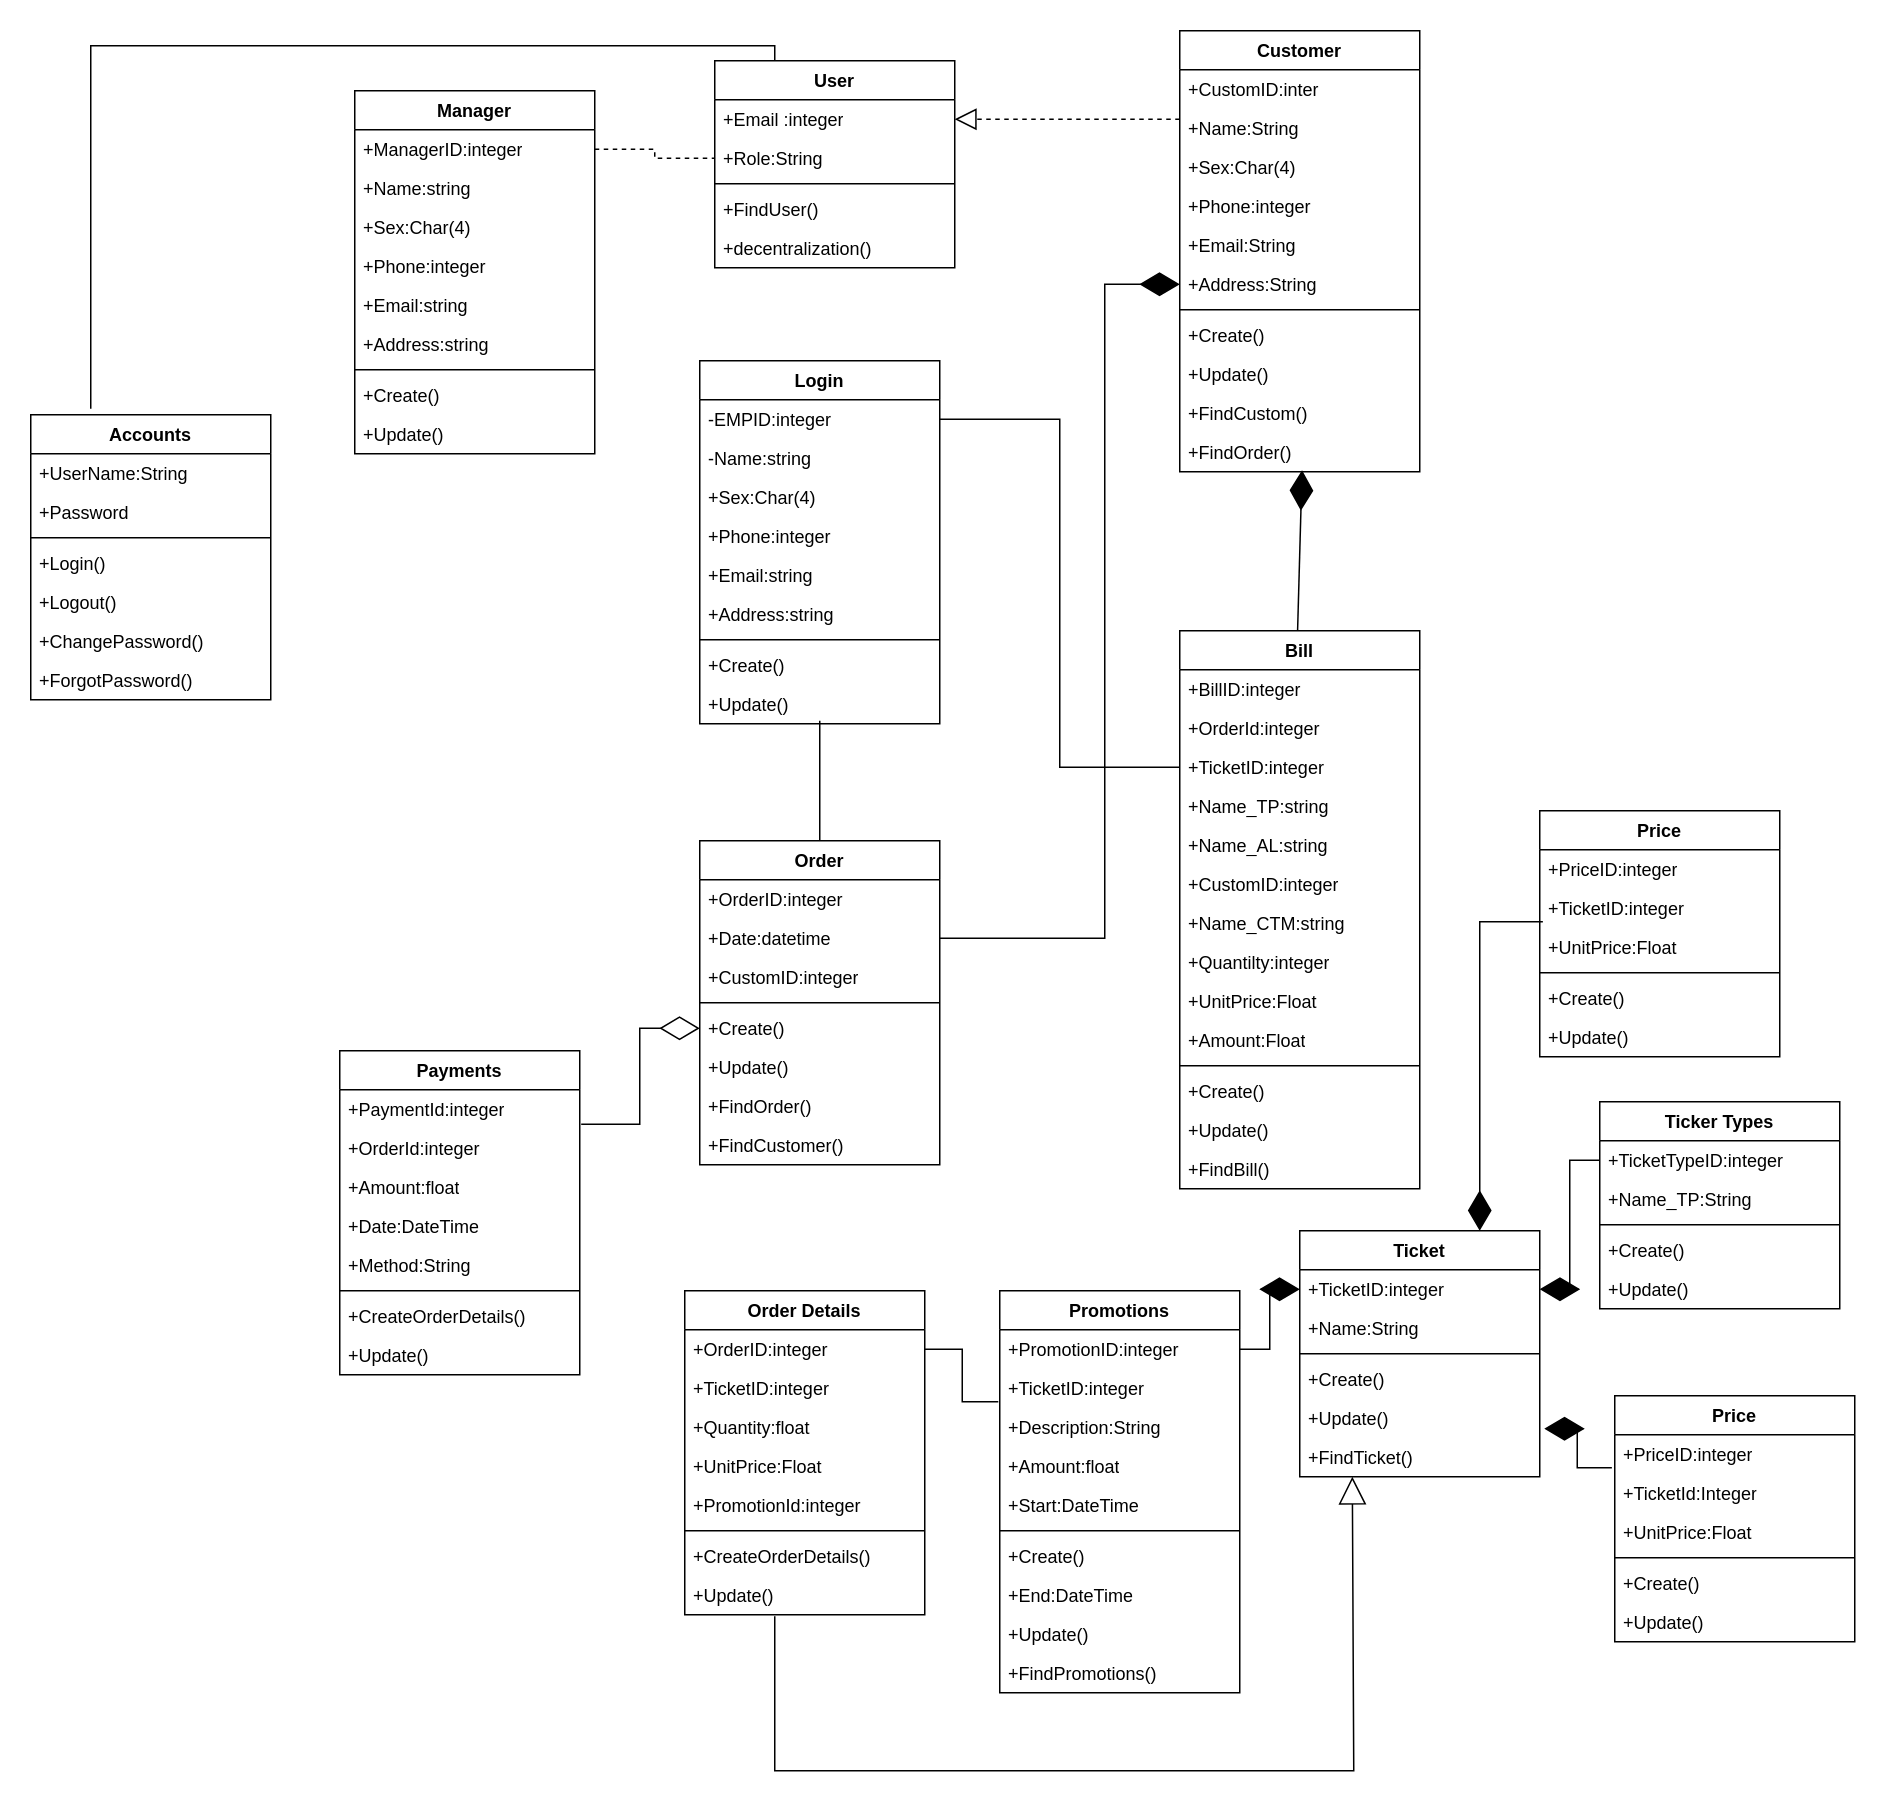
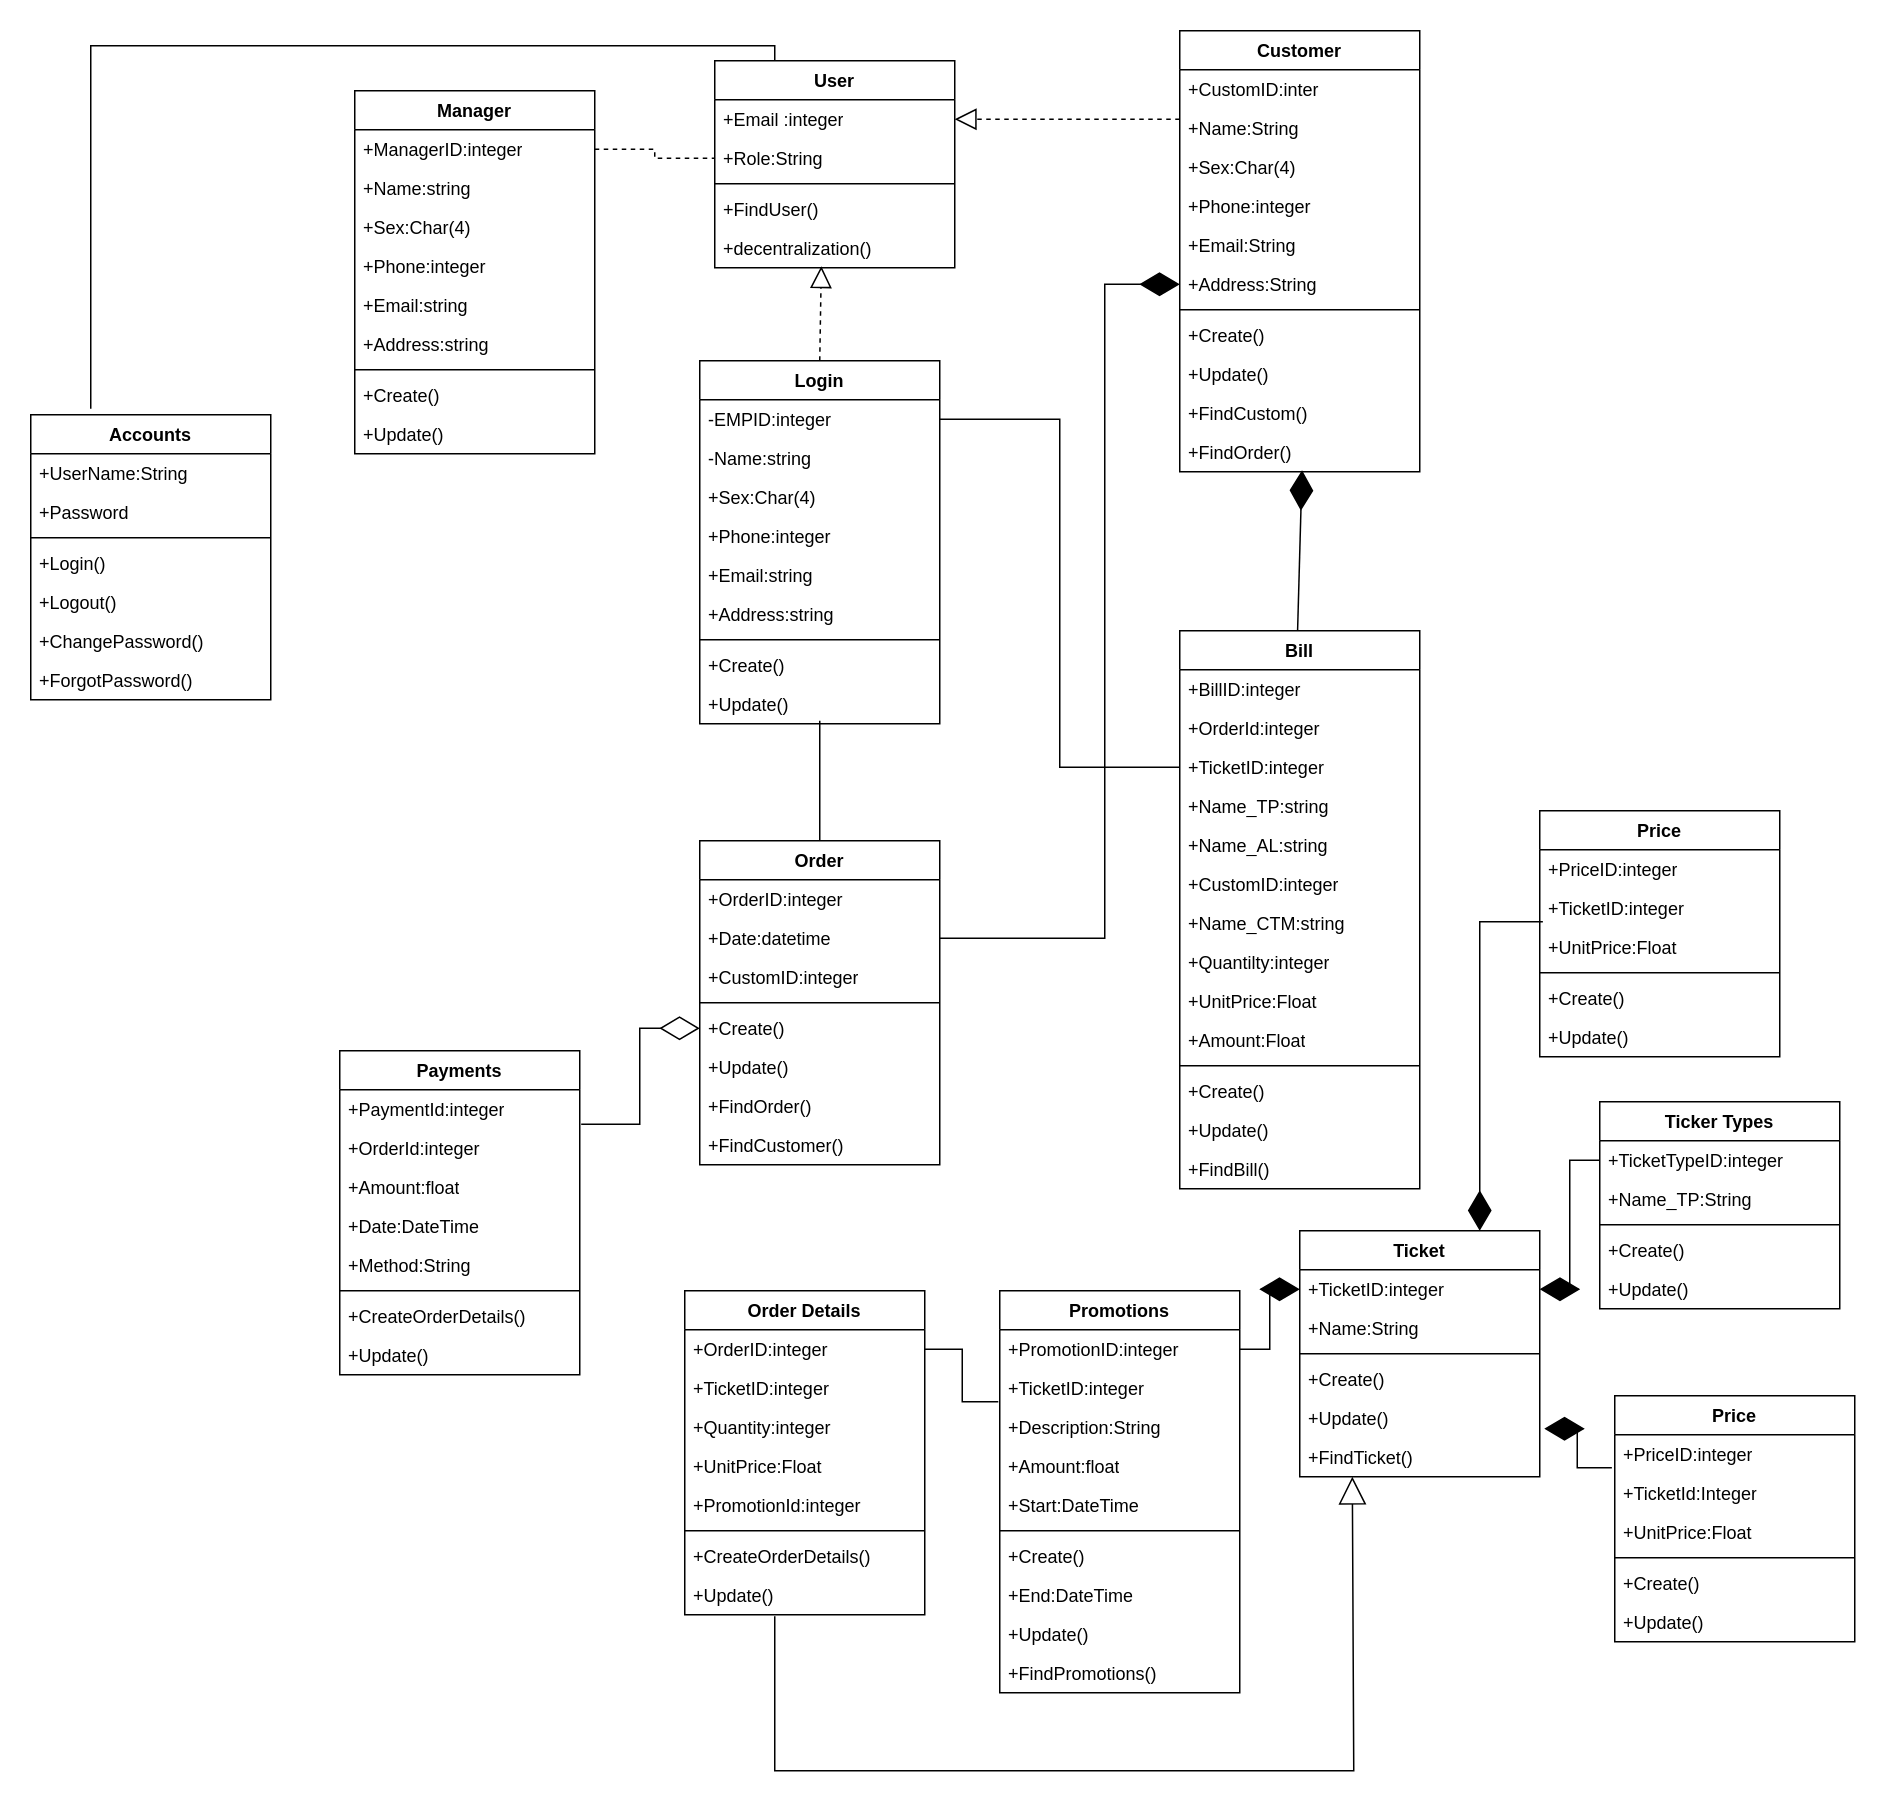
+ <mxCell id="38" value="" style="endArrow=block;dashed=1;endFill=0;endSize=12;html=1;rounded=0;entryX=0.444;entryY=0.962;entryDx=0;entryDy=0;entryPerimeter=0;exitX=0.5;exitY=0;exitDx=0;exitDy=0;" edge="1" parent="1" source="28" target="15"><mxGeometry width="160" relative="1" as="geometry"><mxPoint x="416" y="270" as="sourcePoint" /><mxPoint x="576" y="270" as="targetPoint" /></mxGeometry></mxCell>
- <mxCell id="81" value="+Quantity:float" style="text;strokeColor=none;fillColor=none;align=left;verticalAlign=top;spacingLeft=4;spacingRight=4;overflow=hidden;rotatable=0;points=[[0,0.5],[1,0.5]];portConstraint=eastwest;whiteSpace=wrap;html=1;" vertex="1" parent="78"><mxGeometry y="78" width="160" height="26" as="geometry" /></mxCell>
+ <mxCell id="81" value="+Quantity:integer" style="text;strokeColor=none;fillColor=none;align=left;verticalAlign=top;spacingLeft=4;spacingRight=4;overflow=hidden;rotatable=0;points=[[0,0.5],[1,0.5]];portConstraint=eastwest;whiteSpace=wrap;html=1;" vertex="1" parent="78"><mxGeometry y="78" width="160" height="26" as="geometry" /></mxCell>
